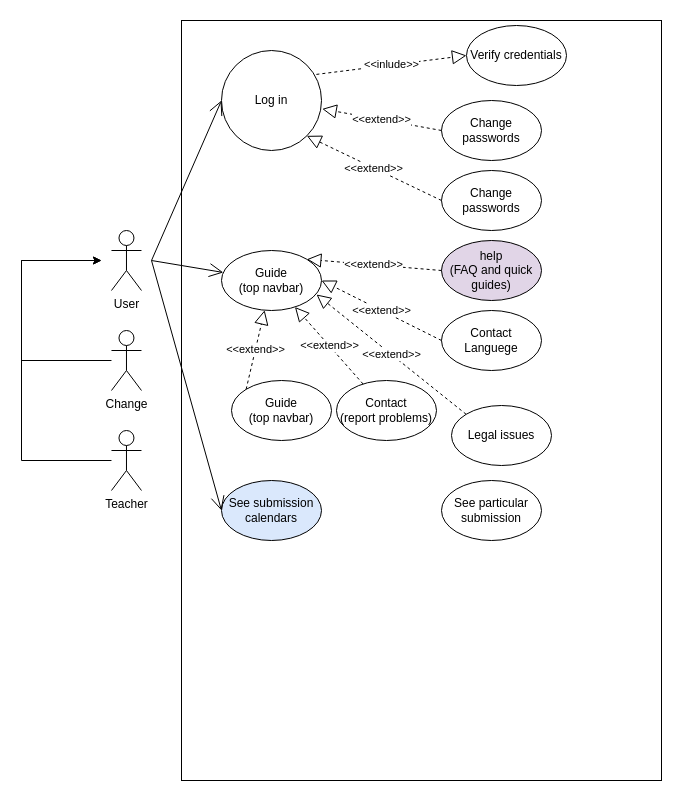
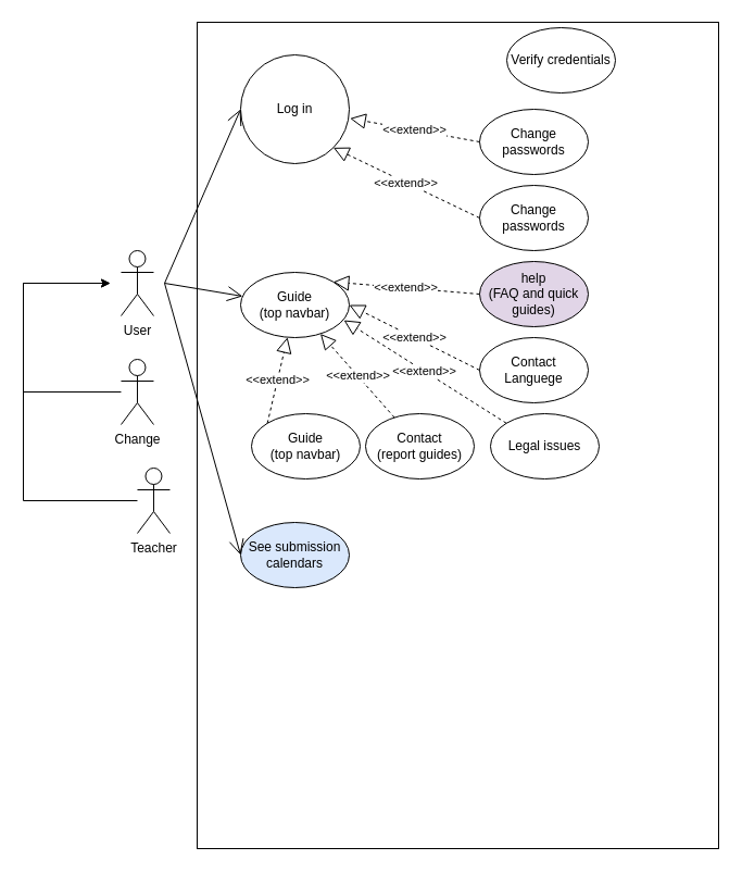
- <mxCell id="12" value="&amp;lt;&amp;lt;inlude&amp;gt;&amp;gt;" style="endArrow=block;dashed=1;endFill=0;endSize=12;html=1;rounded=0;exitX=0.949;exitY=0.239;exitDx=0;exitDy=0;entryX=0;entryY=0.5;entryDx=0;entryDy=0;exitPerimeter=0;" parent="1" source="5" target="10" edge="1"><mxGeometry width="160" relative="1" as="geometry"><mxPoint x="281" y="270" as="sourcePoint" /><mxPoint x="441" y="270" as="targetPoint" /></mxGeometry></mxCell>
- <mxCell id="20" value="Contact&lt;br&gt;(report problems)" style="ellipse;whiteSpace=wrap;html=1;" vertex="1" parent="1"><mxGeometry x="336" y="380" width="100" height="60" as="geometry" /></mxCell>
+ <mxCell id="20" value="Contact&lt;br&gt;(report guides)" style="ellipse;whiteSpace=wrap;html=1;" vertex="1" parent="1"><mxGeometry x="336" y="380" width="100" height="60" as="geometry" /></mxCell>
- <mxCell id="21" value="Legal issues" style="ellipse;whiteSpace=wrap;html=1;" vertex="1" parent="1"><mxGeometry x="451" y="405" width="100" height="60" as="geometry" /></mxCell>
+ <mxCell id="21" value="Legal issues" style="ellipse;whiteSpace=wrap;html=1;" vertex="1" parent="1"><mxGeometry x="451" y="380" width="100" height="60" as="geometry" /></mxCell>
- <mxCell id="7" value="Teacher" style="shape=umlActor;verticalLabelPosition=bottom;verticalAlign=top;html=1;outlineConnect=0;" parent="1" vertex="1"><mxGeometry x="110.97" y="430" width="30" height="60" as="geometry" /></mxCell>
+ <mxCell id="7" value="Teacher" style="shape=umlActor;verticalLabelPosition=bottom;verticalAlign=top;html=1;outlineConnect=0;" parent="1" vertex="1"><mxGeometry x="125.97" y="430" width="30" height="60" as="geometry" /></mxCell>
- <mxCell id="30" value="See particular submission" style="ellipse;whiteSpace=wrap;html=1;" vertex="1" parent="1"><mxGeometry x="441" y="480" width="100" height="60" as="geometry" /></mxCell>
